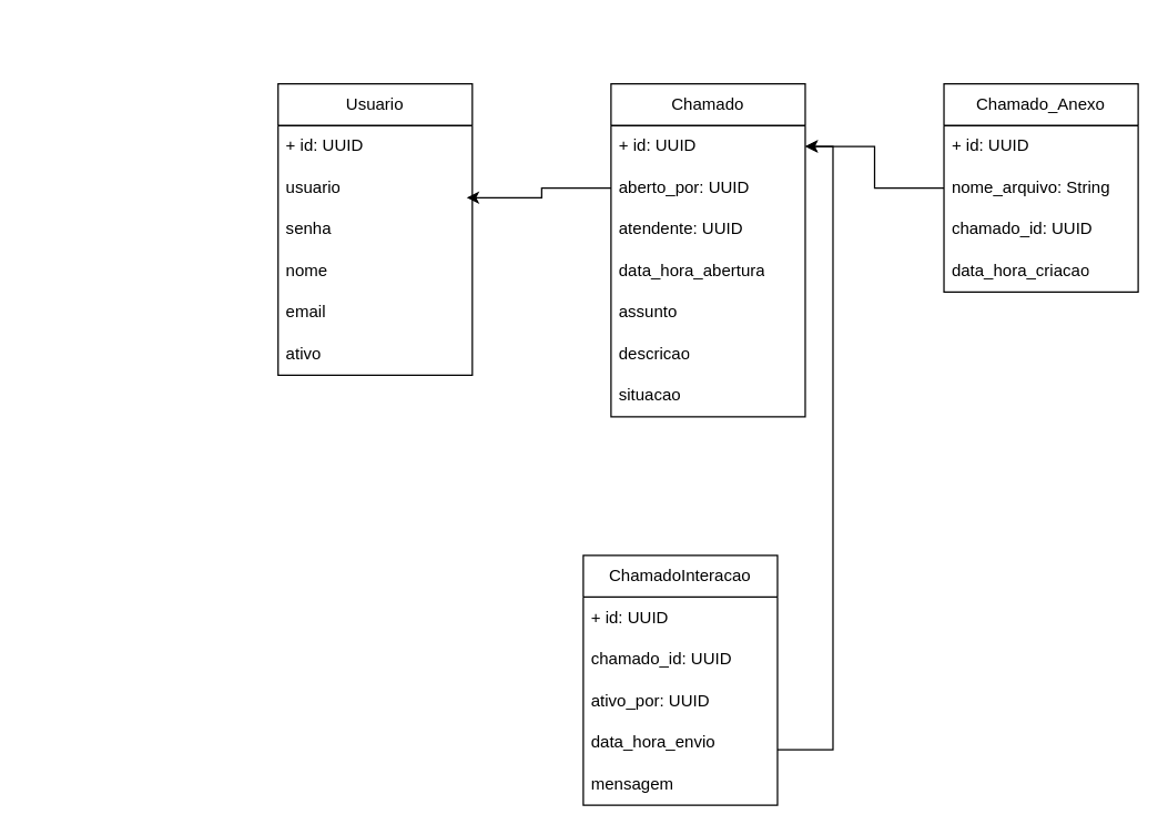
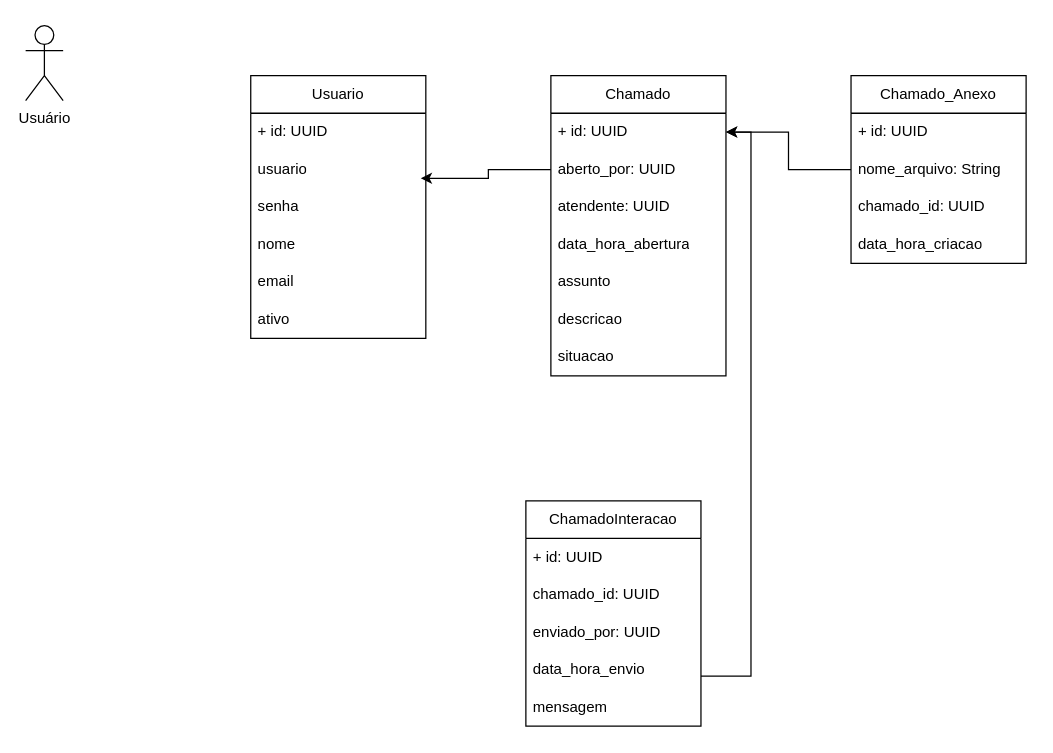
+ <mxCell id="2" value="Usuário&lt;div&gt;&lt;br&gt;&lt;/div&gt;" style="shape=umlActor;verticalLabelPosition=bottom;verticalAlign=top;html=1;outlineConnect=0;" vertex="1" parent="1"><mxGeometry x="20" y="20" width="30" height="60" as="geometry" /></mxCell>
- <mxCell id="29" value="ativo_por: UUID" style="text;strokeColor=none;fillColor=none;align=left;verticalAlign=middle;spacingLeft=4;spacingRight=4;overflow=hidden;points=[[0,0.5],[1,0.5]];portConstraint=eastwest;rotatable=0;whiteSpace=wrap;html=1;" vertex="1" parent="26"><mxGeometry y="90" width="140" height="30" as="geometry" /></mxCell>
+ <mxCell id="29" value="enviado_por: UUID" style="text;strokeColor=none;fillColor=none;align=left;verticalAlign=middle;spacingLeft=4;spacingRight=4;overflow=hidden;points=[[0,0.5],[1,0.5]];portConstraint=eastwest;rotatable=0;whiteSpace=wrap;html=1;" vertex="1" parent="26"><mxGeometry y="90" width="140" height="30" as="geometry" /></mxCell>
